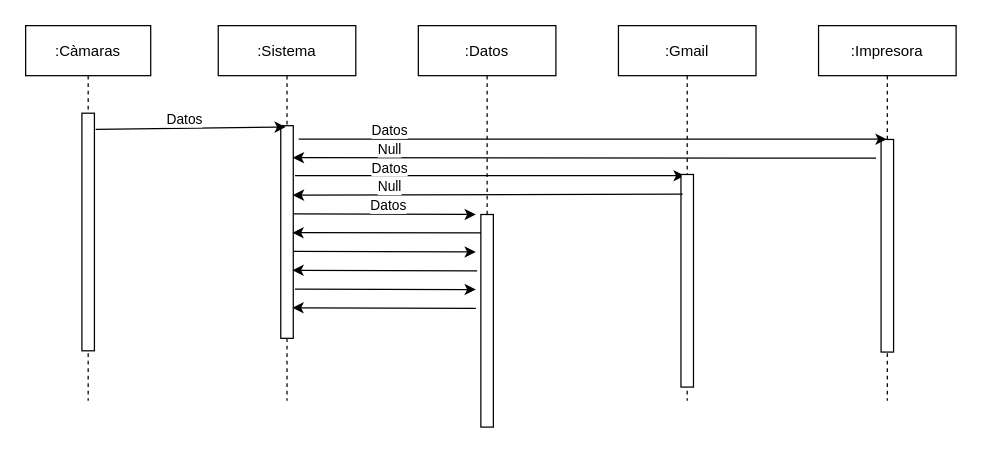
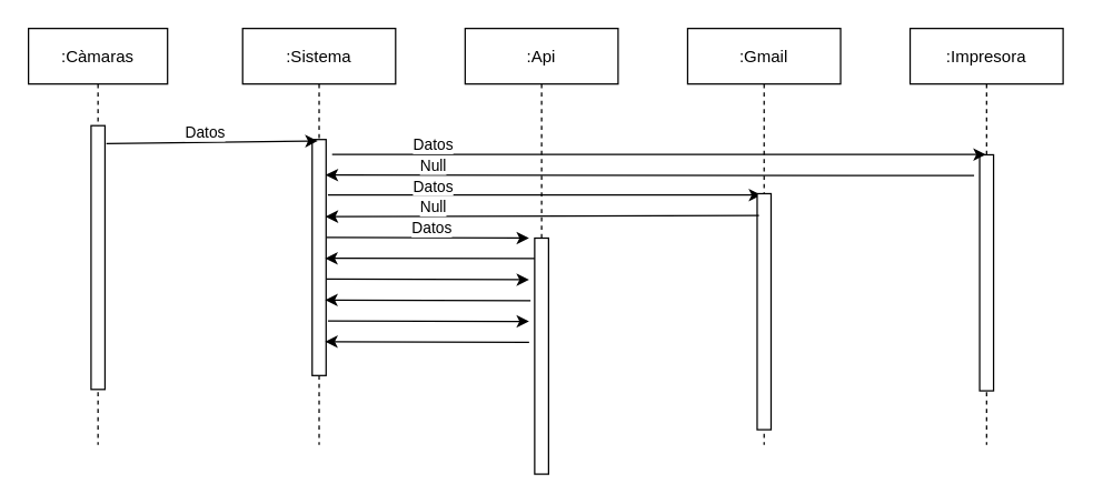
- <mxCell id="8" value=":Datos" style="shape=umlLifeline;perimeter=lifelinePerimeter;container=1;collapsible=0;recursiveResize=0;rounded=0;shadow=0;strokeWidth=1;" parent="1" vertex="1"><mxGeometry x="334" y="20" width="110" height="300" as="geometry" /></mxCell>
+ <mxCell id="8" value=":Api" style="shape=umlLifeline;perimeter=lifelinePerimeter;container=1;collapsible=0;recursiveResize=0;rounded=0;shadow=0;strokeWidth=1;" parent="1" vertex="1"><mxGeometry x="334" y="20" width="110" height="300" as="geometry" /></mxCell>
